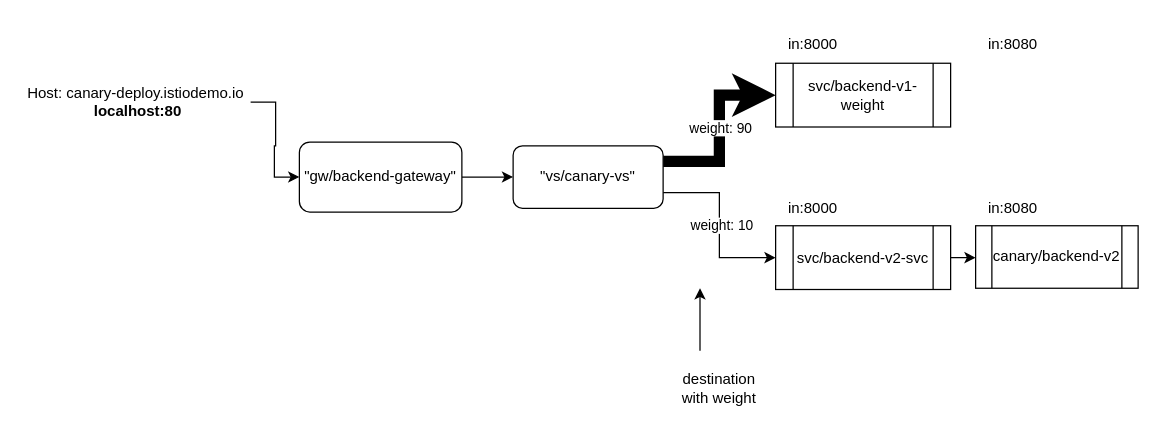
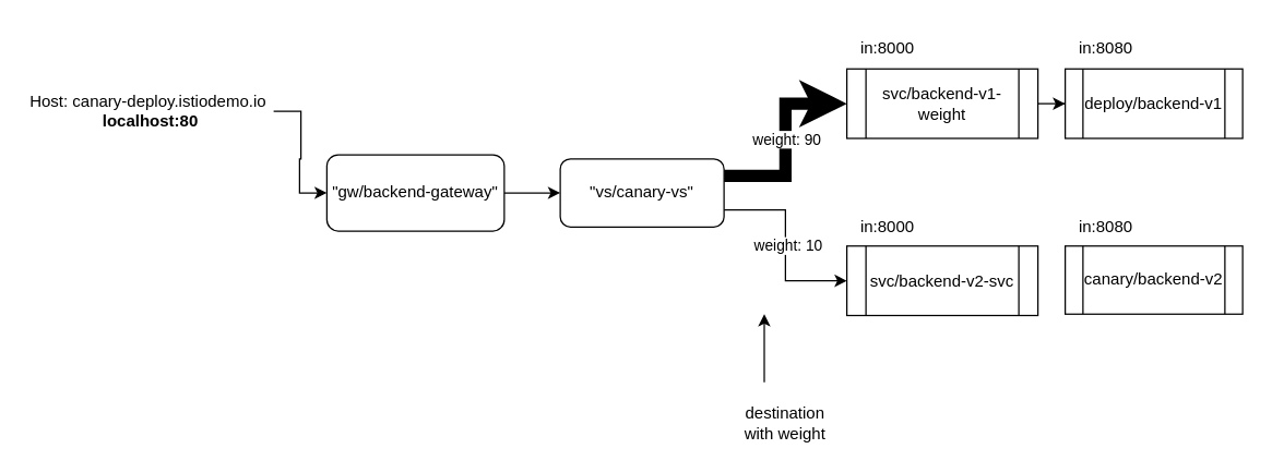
+ <mxCell id="13" style="edgeStyle=orthogonalEdgeStyle;rounded=0;orthogonalLoop=1;jettySize=auto;html=1;entryX=0;entryY=0.5;entryDx=0;entryDy=0;" edge="1" parent="1" source="14" target="11"><mxGeometry relative="1" as="geometry" /></mxCell>
+ <mxCell id="11" value="deploy/backend-v1" style="shape=process;whiteSpace=wrap;html=1;backgroundOutline=1;" parent="1" vertex="1"><mxGeometry x="780" y="50" width="130" height="51" as="geometry" /></mxCell>
- <mxCell id="15" style="edgeStyle=orthogonalEdgeStyle;rounded=0;orthogonalLoop=1;jettySize=auto;html=1;entryX=0;entryY=0.5;entryDx=0;entryDy=0;" edge="1" parent="1" source="16" target="12"><mxGeometry relative="1" as="geometry" /></mxCell>
